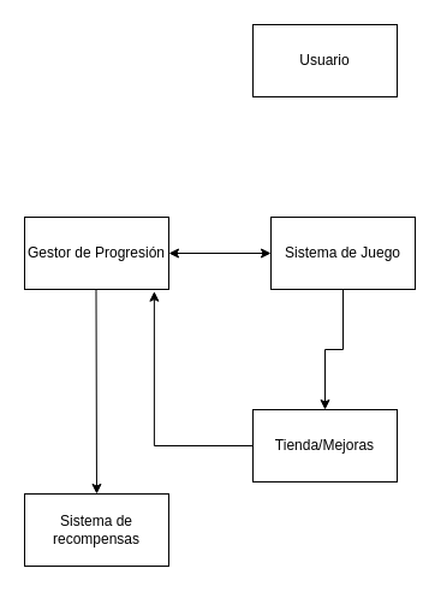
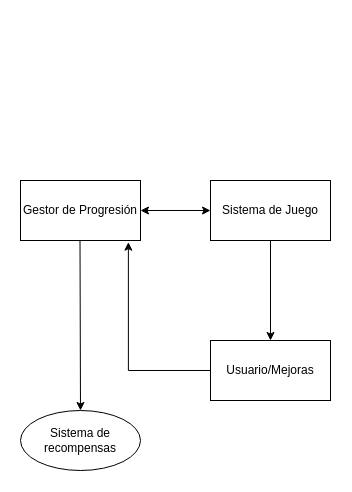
- <mxCell id="2" value="Usuario" style="rounded=0;whiteSpace=wrap;html=1;" vertex="1" parent="1"><mxGeometry x="210" y="20" width="120" height="60" as="geometry" /></mxCell>
- <mxCell id="10" value="&lt;div&gt;Sistema de Juego&lt;/div&gt;" style="rounded=0;whiteSpace=wrap;html=1;" vertex="1" parent="1"><mxGeometry x="225" y="180" width="120" height="60" as="geometry" /></mxCell>
+ <mxCell id="10" value="&lt;div&gt;Sistema de Juego&lt;/div&gt;" style="rounded=0;whiteSpace=wrap;html=1;" vertex="1" parent="1"><mxGeometry x="210" y="180" width="120" height="60" as="geometry" /></mxCell>
- <mxCell id="8" value="Tienda/Mejoras" style="rounded=0;whiteSpace=wrap;html=1;" vertex="1" parent="1"><mxGeometry x="210" y="340" width="120" height="60" as="geometry" /></mxCell>
+ <mxCell id="8" value="Usuario/Mejoras" style="rounded=0;whiteSpace=wrap;html=1;" vertex="1" parent="1"><mxGeometry x="210" y="340" width="120" height="60" as="geometry" /></mxCell>
- <mxCell id="6" value="Sistema de recompensas" style="rounded=0;whiteSpace=wrap;html=1;" vertex="1" parent="1"><mxGeometry x="20" y="410" width="120" height="60" as="geometry" /></mxCell>
+ <mxCell id="6" value="Sistema de recompensas" style="ellipse;whiteSpace=wrap;html=1;" vertex="1" parent="1"><mxGeometry x="20" y="410" width="120" height="60" as="geometry" /></mxCell>
